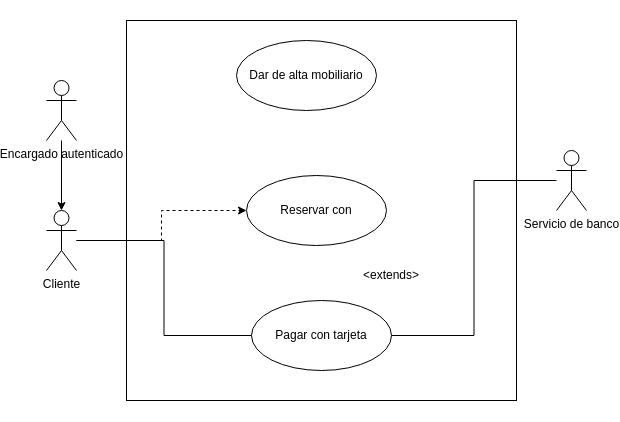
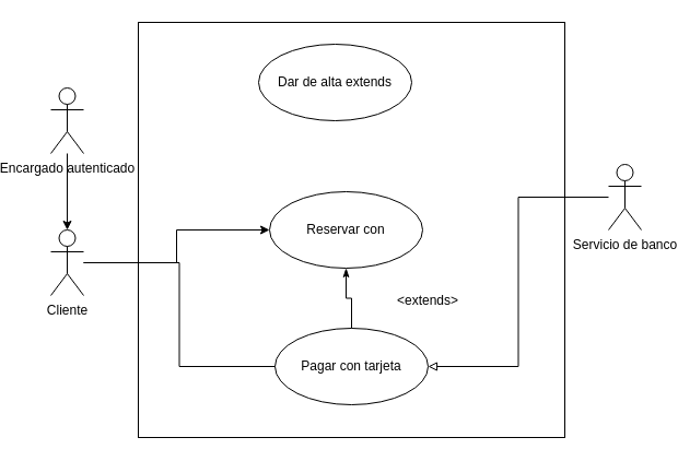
- <mxCell id="10" value="Dar de alta mobiliario" style="ellipse;whiteSpace=wrap;html=1;fillColor=none;" vertex="1" parent="1"><mxGeometry x="210" y="40" width="140" height="70" as="geometry" /></mxCell>
+ <mxCell id="10" value="Dar de alta extends" style="ellipse;whiteSpace=wrap;html=1;fillColor=none;" vertex="1" parent="1"><mxGeometry x="210" y="40" width="140" height="70" as="geometry" /></mxCell>
- <mxCell id="4" style="edgeStyle=orthogonalEdgeStyle;rounded=0;orthogonalLoop=1;jettySize=auto;html=1;endArrow=classic;endFill=1;dashed=1;" edge="1" parent="1" source="6" target="11"><mxGeometry relative="1" as="geometry" /></mxCell>
+ <mxCell id="4" style="edgeStyle=orthogonalEdgeStyle;rounded=0;orthogonalLoop=1;jettySize=auto;html=1;endArrow=classic;endFill=1;" edge="1" parent="1" source="6" target="11"><mxGeometry relative="1" as="geometry" /></mxCell>
+ <mxCell id="12" style="edgeStyle=orthogonalEdgeStyle;rounded=0;orthogonalLoop=1;jettySize=auto;html=1;entryX=0.5;entryY=1;entryDx=0;entryDy=0;endArrow=classicThin;endFill=1;" edge="1" parent="1" source="13" target="11"><mxGeometry relative="1" as="geometry" /></mxCell>
- <mxCell id="7" style="edgeStyle=orthogonalEdgeStyle;rounded=0;orthogonalLoop=1;jettySize=auto;html=1;entryX=1;entryY=0.5;entryDx=0;entryDy=0;endArrow=none;endFill=0;" edge="1" parent="1" source="8" target="13"><mxGeometry relative="1" as="geometry" /></mxCell>
+ <mxCell id="7" style="edgeStyle=orthogonalEdgeStyle;rounded=0;orthogonalLoop=1;jettySize=auto;html=1;entryX=1;entryY=0.5;entryDx=0;entryDy=0;endArrow=block;endFill=0;" edge="1" parent="1" source="8" target="13"><mxGeometry relative="1" as="geometry" /></mxCell>
